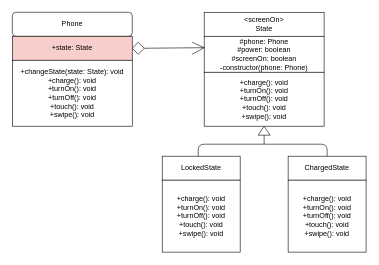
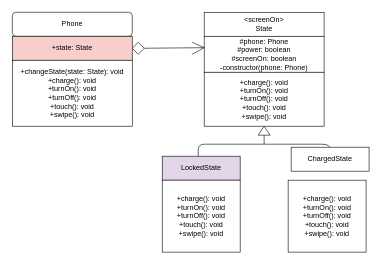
- <mxCell id="5" value="LockedState" style="rounded=0;whiteSpace=wrap;html=1;" vertex="1" parent="1"><mxGeometry x="270" y="260" width="130" height="40" as="geometry" /></mxCell>
+ <mxCell id="5" value="LockedState" style="rounded=0;whiteSpace=wrap;html=1;fillColor=#e1d5e7;" vertex="1" parent="1"><mxGeometry x="270" y="260" width="130" height="40" as="geometry" /></mxCell>
- <mxCell id="10" value="ChargedState" style="rounded=0;whiteSpace=wrap;html=1;" vertex="1" parent="1"><mxGeometry x="480" y="260" width="130" height="40" as="geometry" /></mxCell>
+ <mxCell id="10" value="ChargedState" style="rounded=0;whiteSpace=wrap;html=1;" vertex="1" parent="1"><mxGeometry x="485" y="245" width="130" height="40" as="geometry" /></mxCell>
